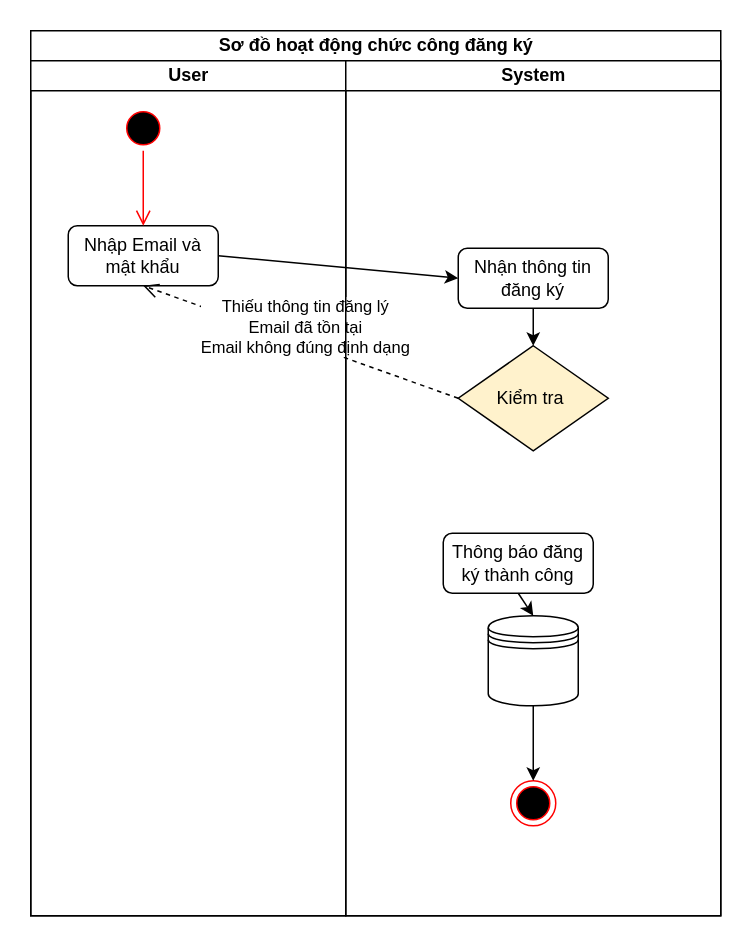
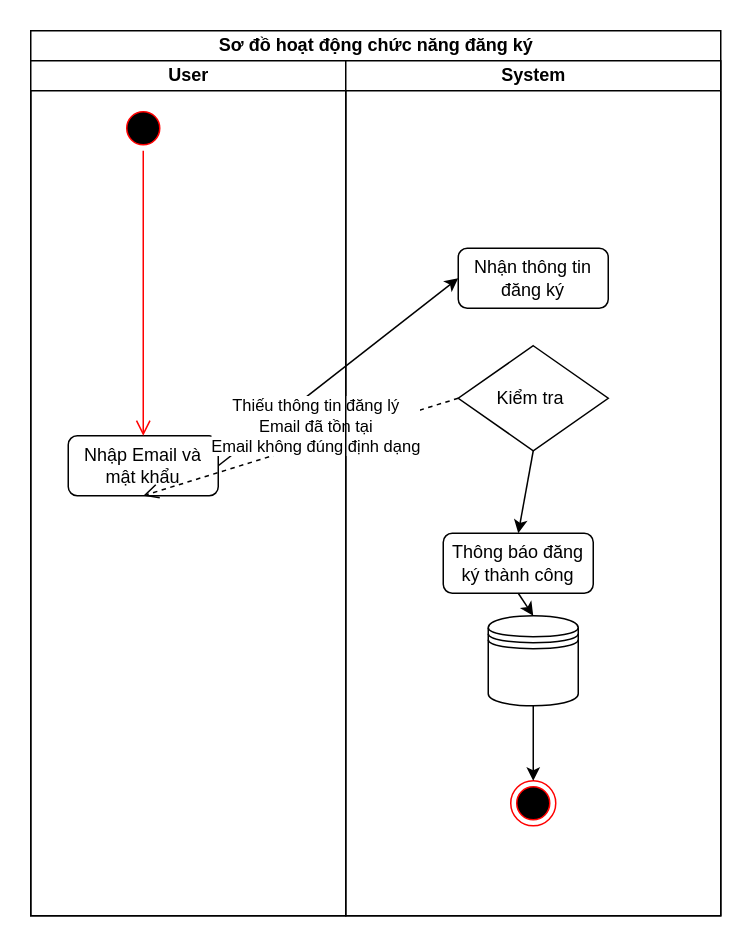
- <mxCell id="2" value="Sơ đồ hoạt động chức công đăng ký" style="swimlane;childLayout=stackLayout;resizeParent=1;resizeParentMax=0;startSize=20;html=1;" vertex="1" parent="1"><mxGeometry x="20" y="20" width="460" height="590" as="geometry" /></mxCell>
+ <mxCell id="2" value="Sơ đồ hoạt động chức năng đăng ký" style="swimlane;childLayout=stackLayout;resizeParent=1;resizeParentMax=0;startSize=20;html=1;" vertex="1" parent="1"><mxGeometry x="20" y="20" width="460" height="590" as="geometry" /></mxCell>
- <mxCell id="4" value="Nhập Email và mật khẩu" style="rounded=1;whiteSpace=wrap;html=1;" vertex="1" parent="3"><mxGeometry x="25" y="110" width="100" height="40" as="geometry" /></mxCell>
+ <mxCell id="4" value="Nhập Email và mật khẩu" style="rounded=1;whiteSpace=wrap;html=1;" vertex="1" parent="3"><mxGeometry x="25" y="250" width="100" height="40" as="geometry" /></mxCell>
- <mxCell id="12" value="" style="endArrow=classic;html=1;exitX=0.5;exitY=1;exitDx=0;exitDy=0;entryX=0.5;entryY=0;entryDx=0;entryDy=0;" edge="1" parent="9" source="10" target="11"><mxGeometry width="50" height="50" relative="1" as="geometry"><mxPoint x="-70" y="310" as="sourcePoint" /><mxPoint x="90" y="190" as="targetPoint" /></mxGeometry></mxCell>
- <mxCell id="11" value="Kiểm tra&amp;nbsp;" style="rhombus;whiteSpace=wrap;html=1;fillColor=#fff2cc;" vertex="1" parent="9"><mxGeometry x="75" y="190" width="100" height="70" as="geometry" /></mxCell>
+ <mxCell id="11" value="Kiểm tra&amp;nbsp;" style="rhombus;whiteSpace=wrap;html=1;" vertex="1" parent="9"><mxGeometry x="75" y="190" width="100" height="70" as="geometry" /></mxCell>
+ <mxCell id="13" value="" style="endArrow=classic;html=1;exitX=0.5;exitY=1;exitDx=0;exitDy=0;entryX=0.5;entryY=0;entryDx=0;entryDy=0;" edge="1" parent="9" source="11" target="14"><mxGeometry width="50" height="50" relative="1" as="geometry"><mxPoint x="135" y="270" as="sourcePoint" /><mxPoint x="125" y="300" as="targetPoint" /></mxGeometry></mxCell>
